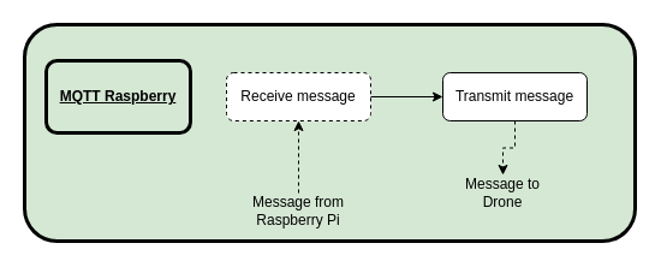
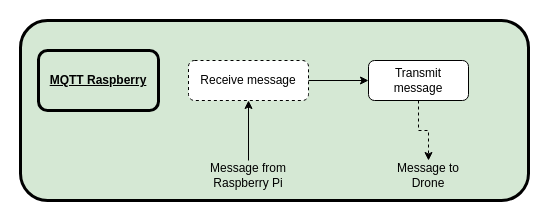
- <mxCell id="6" value="Transmit message" style="rounded=1;whiteSpace=wrap;html=1;strokeWidth=1;" vertex="1" parent="2"><mxGeometry x="348" y="40" width="120" height="40" as="geometry" /></mxCell>
+ <mxCell id="6" value="Transmit message" style="rounded=1;whiteSpace=wrap;html=1;strokeWidth=1;" vertex="1" parent="2"><mxGeometry x="348" y="40" width="100" height="40" as="geometry" /></mxCell>
- <mxCell id="8" style="edgeStyle=orthogonalEdgeStyle;rounded=0;orthogonalLoop=1;jettySize=auto;html=1;exitX=0.5;exitY=0;exitDx=0;exitDy=0;entryX=0.5;entryY=1;entryDx=0;entryDy=0;dashed=1;" edge="1" parent="2" source="9" target="5"><mxGeometry relative="1" as="geometry" /></mxCell>
+ <mxCell id="8" style="edgeStyle=orthogonalEdgeStyle;rounded=0;orthogonalLoop=1;jettySize=auto;html=1;exitX=0.5;exitY=0;exitDx=0;exitDy=0;entryX=0.5;entryY=1;entryDx=0;entryDy=0;dashed=0;" edge="1" parent="2" source="9" target="5"><mxGeometry relative="1" as="geometry" /></mxCell>
- <mxCell id="10" value="Message to Drone" style="text;html=1;strokeColor=none;fillColor=none;align=center;verticalAlign=middle;whiteSpace=wrap;rounded=0;" vertex="1" parent="2"><mxGeometry x="348" y="125" width="100" height="30" as="geometry" /></mxCell>
+ <mxCell id="10" value="Message to Drone" style="text;html=1;strokeColor=none;fillColor=none;align=center;verticalAlign=middle;whiteSpace=wrap;rounded=0;" vertex="1" parent="2"><mxGeometry x="358" y="140" width="100" height="30" as="geometry" /></mxCell>
